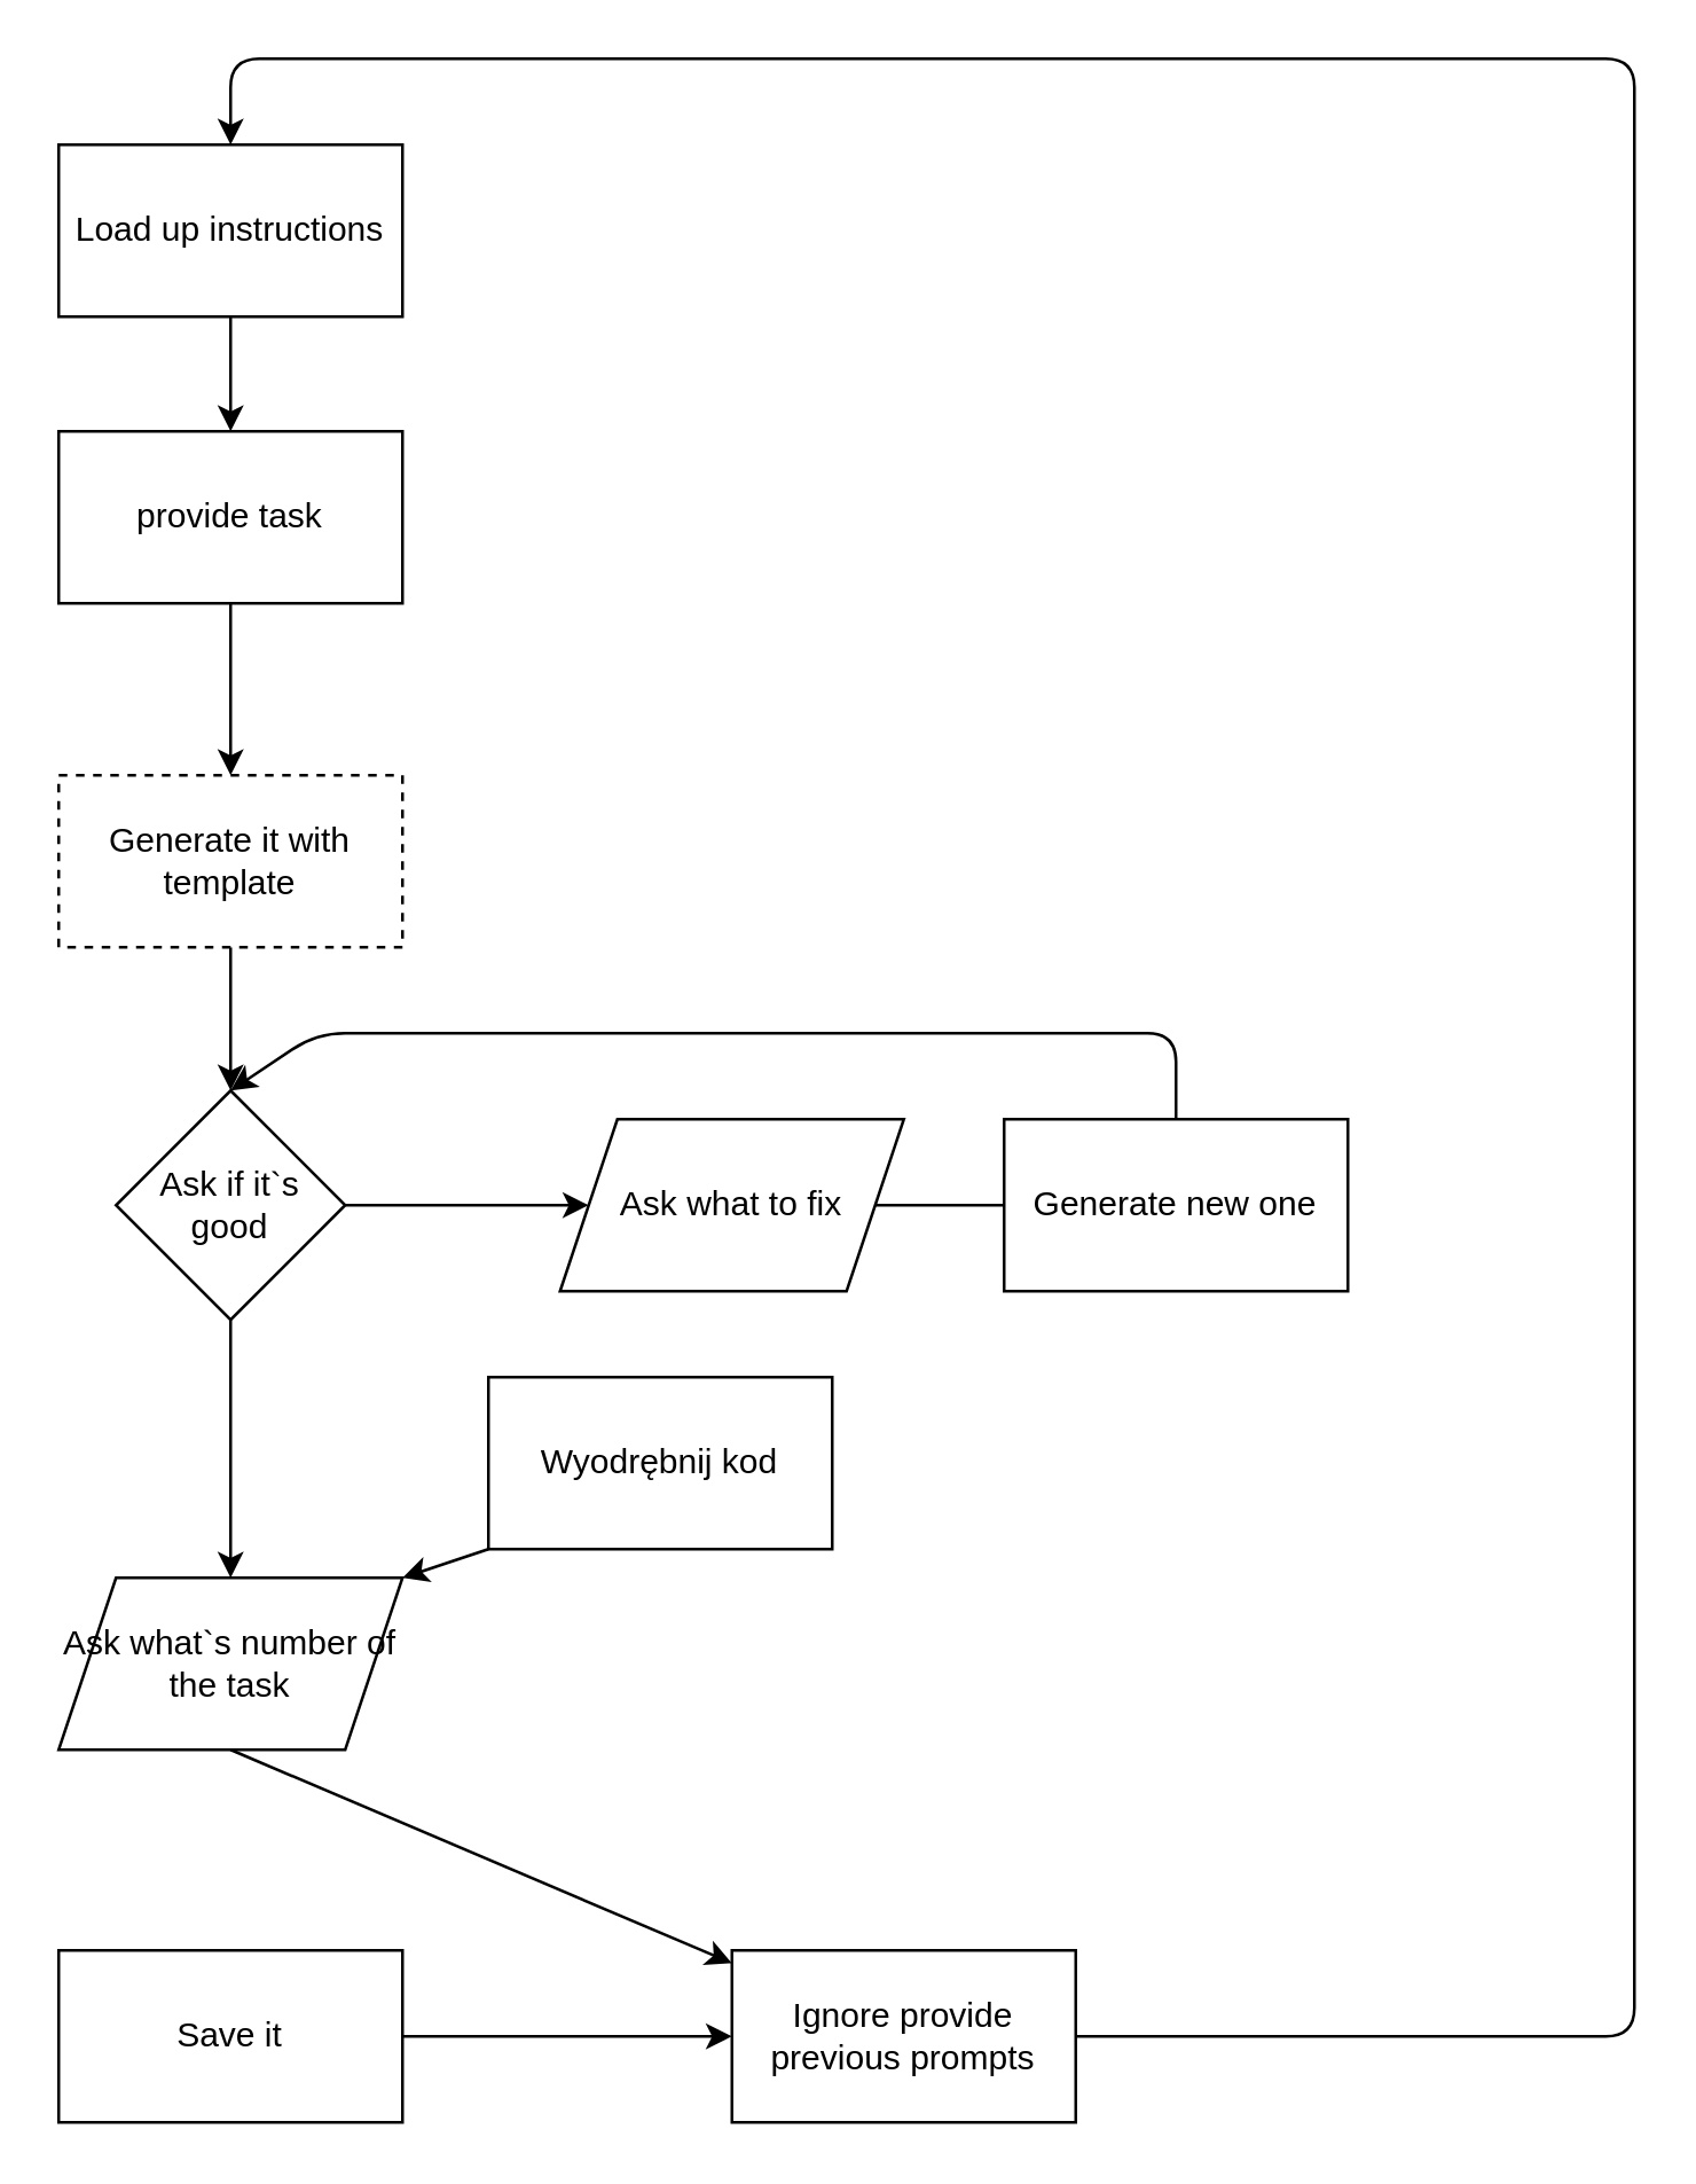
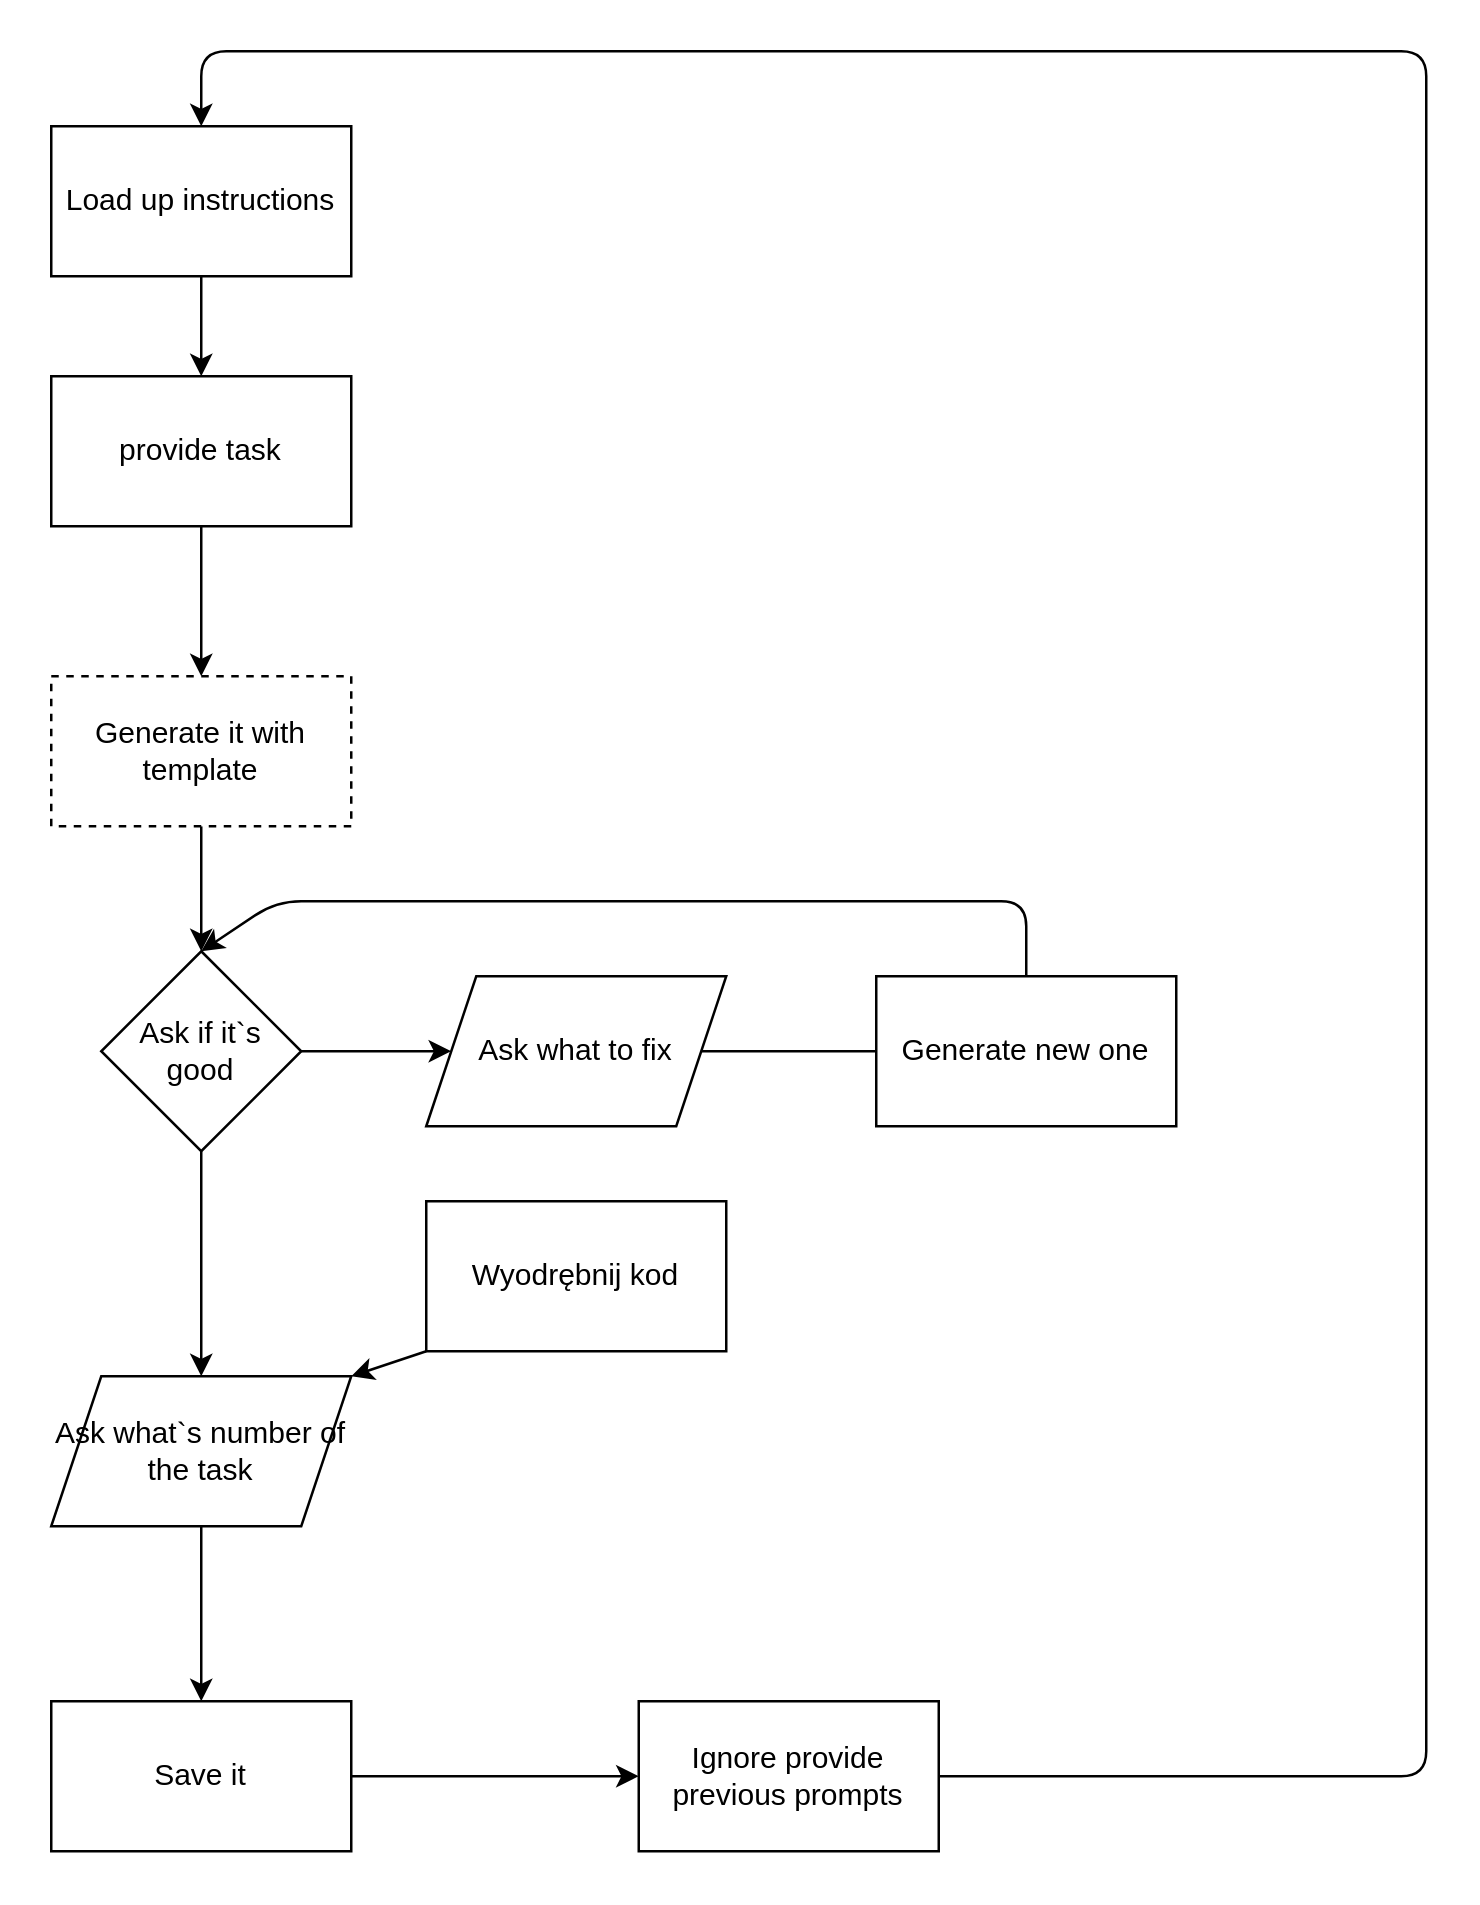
- <mxCell id="10" value="Ask what to fix" style="shape=parallelogram;perimeter=parallelogramPerimeter;whiteSpace=wrap;html=1;fixedSize=1;" parent="1" vertex="1"><mxGeometry x="195" y="390" width="120" height="60" as="geometry" /></mxCell>
+ <mxCell id="10" value="Ask what to fix" style="shape=parallelogram;perimeter=parallelogramPerimeter;whiteSpace=wrap;html=1;fixedSize=1;" parent="1" vertex="1"><mxGeometry x="170" y="390" width="120" height="60" as="geometry" /></mxCell>
- <mxCell id="13" style="edgeStyle=none;html=1;exitX=0.5;exitY=1;exitDx=0;exitDy=0;" parent="1" source="14" target="18" edge="1"><mxGeometry relative="1" as="geometry" /></mxCell>
+ <mxCell id="13" style="edgeStyle=none;html=1;exitX=0.5;exitY=1;exitDx=0;exitDy=0;" parent="1" source="14" target="16" edge="1"><mxGeometry relative="1" as="geometry" /></mxCell>
